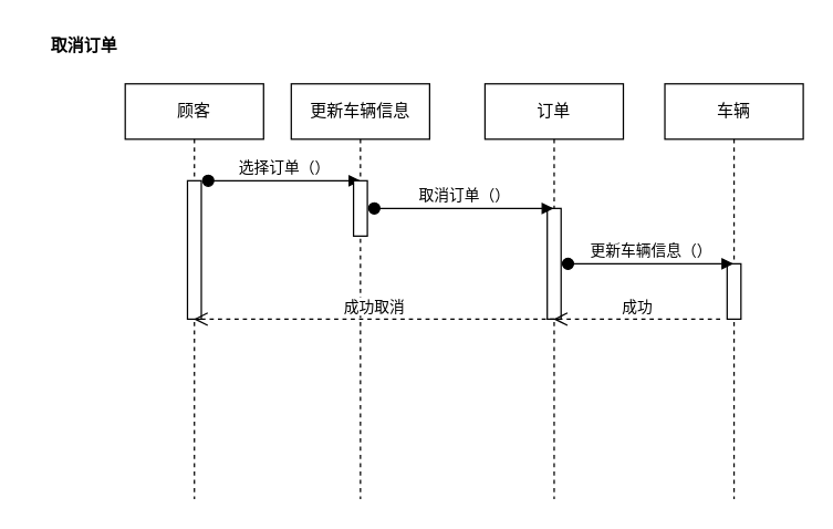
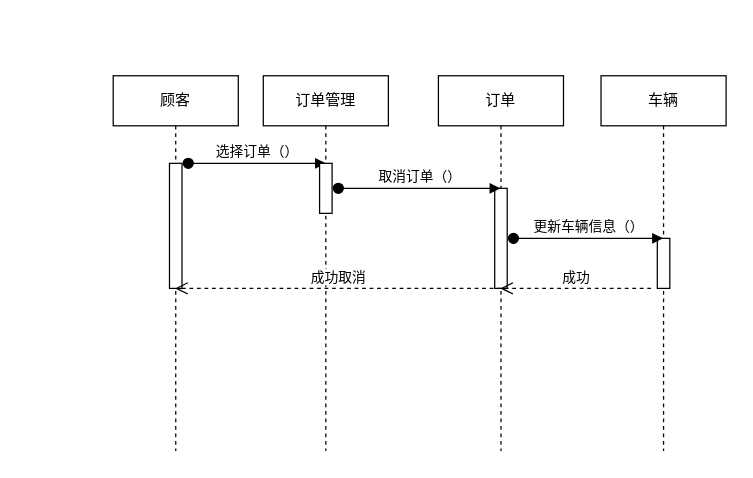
- <mxCell id="15" value="取消订单" style="text;align=center;fontStyle=1;verticalAlign=middle;spacingLeft=3;spacingRight=3;strokeColor=none;rotatable=0;points=[[0,0.5],[1,0.5]];portConstraint=eastwest;html=1;" vertex="1" parent="1"><mxGeometry x="20" y="20" width="80" height="26" as="geometry" /></mxCell>
- <mxCell id="5" value="更新车辆信息" style="shape=umlLifeline;perimeter=lifelinePerimeter;whiteSpace=wrap;html=1;container=1;dropTarget=0;collapsible=0;recursiveResize=0;outlineConnect=0;portConstraint=eastwest;newEdgeStyle={&quot;curved&quot;:0,&quot;rounded&quot;:0};" vertex="1" parent="1"><mxGeometry x="210" y="60" width="100" height="300" as="geometry" /></mxCell>
+ <mxCell id="5" value="订单管理" style="shape=umlLifeline;perimeter=lifelinePerimeter;whiteSpace=wrap;html=1;container=1;dropTarget=0;collapsible=0;recursiveResize=0;outlineConnect=0;portConstraint=eastwest;newEdgeStyle={&quot;curved&quot;:0,&quot;rounded&quot;:0};" vertex="1" parent="1"><mxGeometry x="210" y="60" width="100" height="300" as="geometry" /></mxCell>
